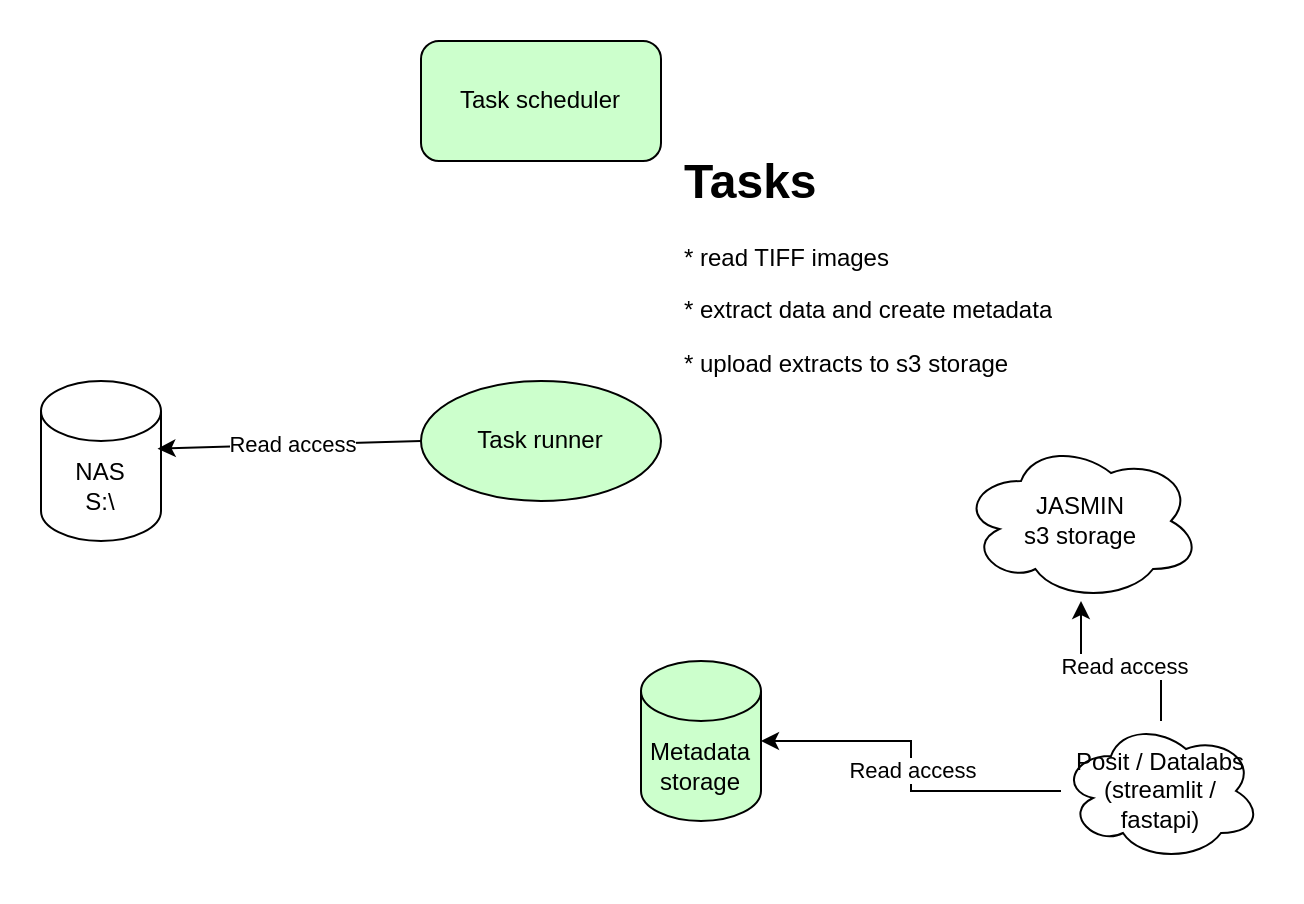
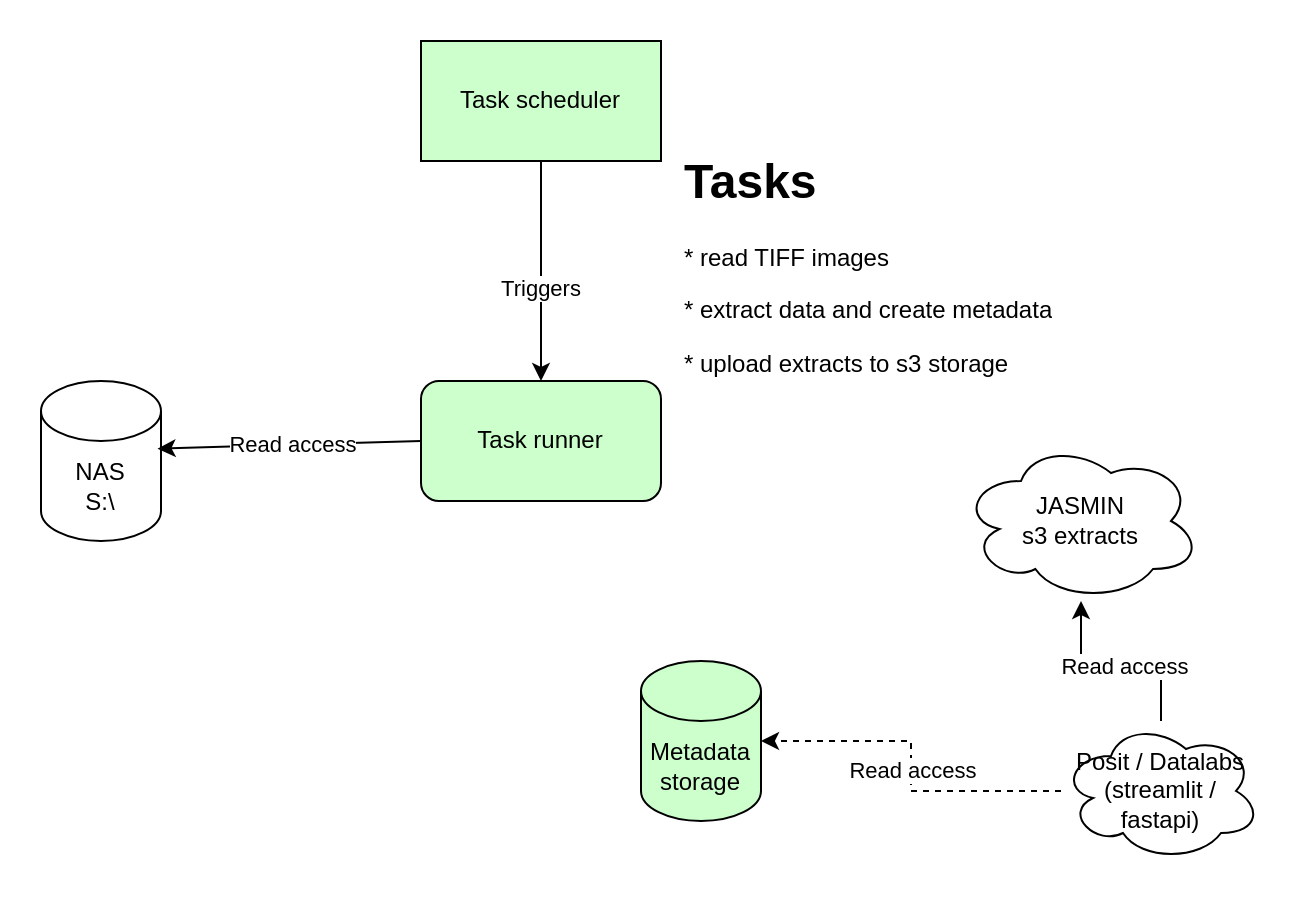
- <mxCell id="4" value="Task scheduler" style="rounded=1;whiteSpace=wrap;html=1;fillColor=#CCFFCC;" vertex="1" parent="1"><mxGeometry x="210" y="20" width="120" height="60" as="geometry" /></mxCell>
+ <mxCell id="4" value="Task scheduler" style="whiteSpace=wrap;html=1;fillColor=#CCFFCC;rounded=0;" vertex="1" parent="1"><mxGeometry x="210" y="20" width="120" height="60" as="geometry" /></mxCell>
+ <mxCell id="5" value="" style="edgeStyle=orthogonalEdgeStyle;rounded=0;orthogonalLoop=1;jettySize=auto;html=1;" edge="1" parent="1" source="4" target="7"><mxGeometry relative="1" as="geometry" /></mxCell>
+ <mxCell id="6" value="Triggers" style="edgeLabel;html=1;align=center;verticalAlign=middle;resizable=0;points=[];" vertex="1" connectable="0" parent="5"><mxGeometry x="0.138" y="-1" relative="1" as="geometry"><mxPoint as="offset" /></mxGeometry></mxCell>
- <mxCell id="7" value="Task runner" style="ellipse;whiteSpace=wrap;html=1;fillColor=#CCFFCC;" vertex="1" parent="1"><mxGeometry x="210" y="190" width="120" height="60" as="geometry" /></mxCell>
+ <mxCell id="7" value="Task runner" style="rounded=1;whiteSpace=wrap;html=1;fillColor=#CCFFCC;" vertex="1" parent="1"><mxGeometry x="210" y="190" width="120" height="60" as="geometry" /></mxCell>
- <mxCell id="3" value="&lt;div&gt;JASMIN&lt;/div&gt;&lt;div&gt;s3 storage&lt;br&gt;&lt;/div&gt;" style="ellipse;shape=cloud;whiteSpace=wrap;html=1;" vertex="1" parent="1"><mxGeometry x="480" y="220" width="120" height="80" as="geometry" /></mxCell>
+ <mxCell id="3" value="&lt;div&gt;JASMIN&lt;/div&gt;&lt;div&gt;s3 extracts&lt;br&gt;&lt;/div&gt;" style="ellipse;shape=cloud;whiteSpace=wrap;html=1;" vertex="1" parent="1"><mxGeometry x="480" y="220" width="120" height="80" as="geometry" /></mxCell>
- <mxCell id="12" style="edgeStyle=orthogonalEdgeStyle;rounded=0;orthogonalLoop=1;jettySize=auto;html=1;entryX=1;entryY=0.5;entryDx=0;entryDy=0;entryPerimeter=0;" edge="1" parent="1" source="16" target="11"><mxGeometry relative="1" as="geometry"><mxPoint x="400" y="390" as="targetPoint" /><Array as="points" /></mxGeometry></mxCell>
+ <mxCell id="12" style="edgeStyle=orthogonalEdgeStyle;rounded=0;orthogonalLoop=1;jettySize=auto;html=1;entryX=1;entryY=0.5;entryDx=0;entryDy=0;entryPerimeter=0;dashed=1;" edge="1" parent="1" source="16" target="11"><mxGeometry relative="1" as="geometry"><mxPoint x="400" y="390" as="targetPoint" /><Array as="points" /></mxGeometry></mxCell>
